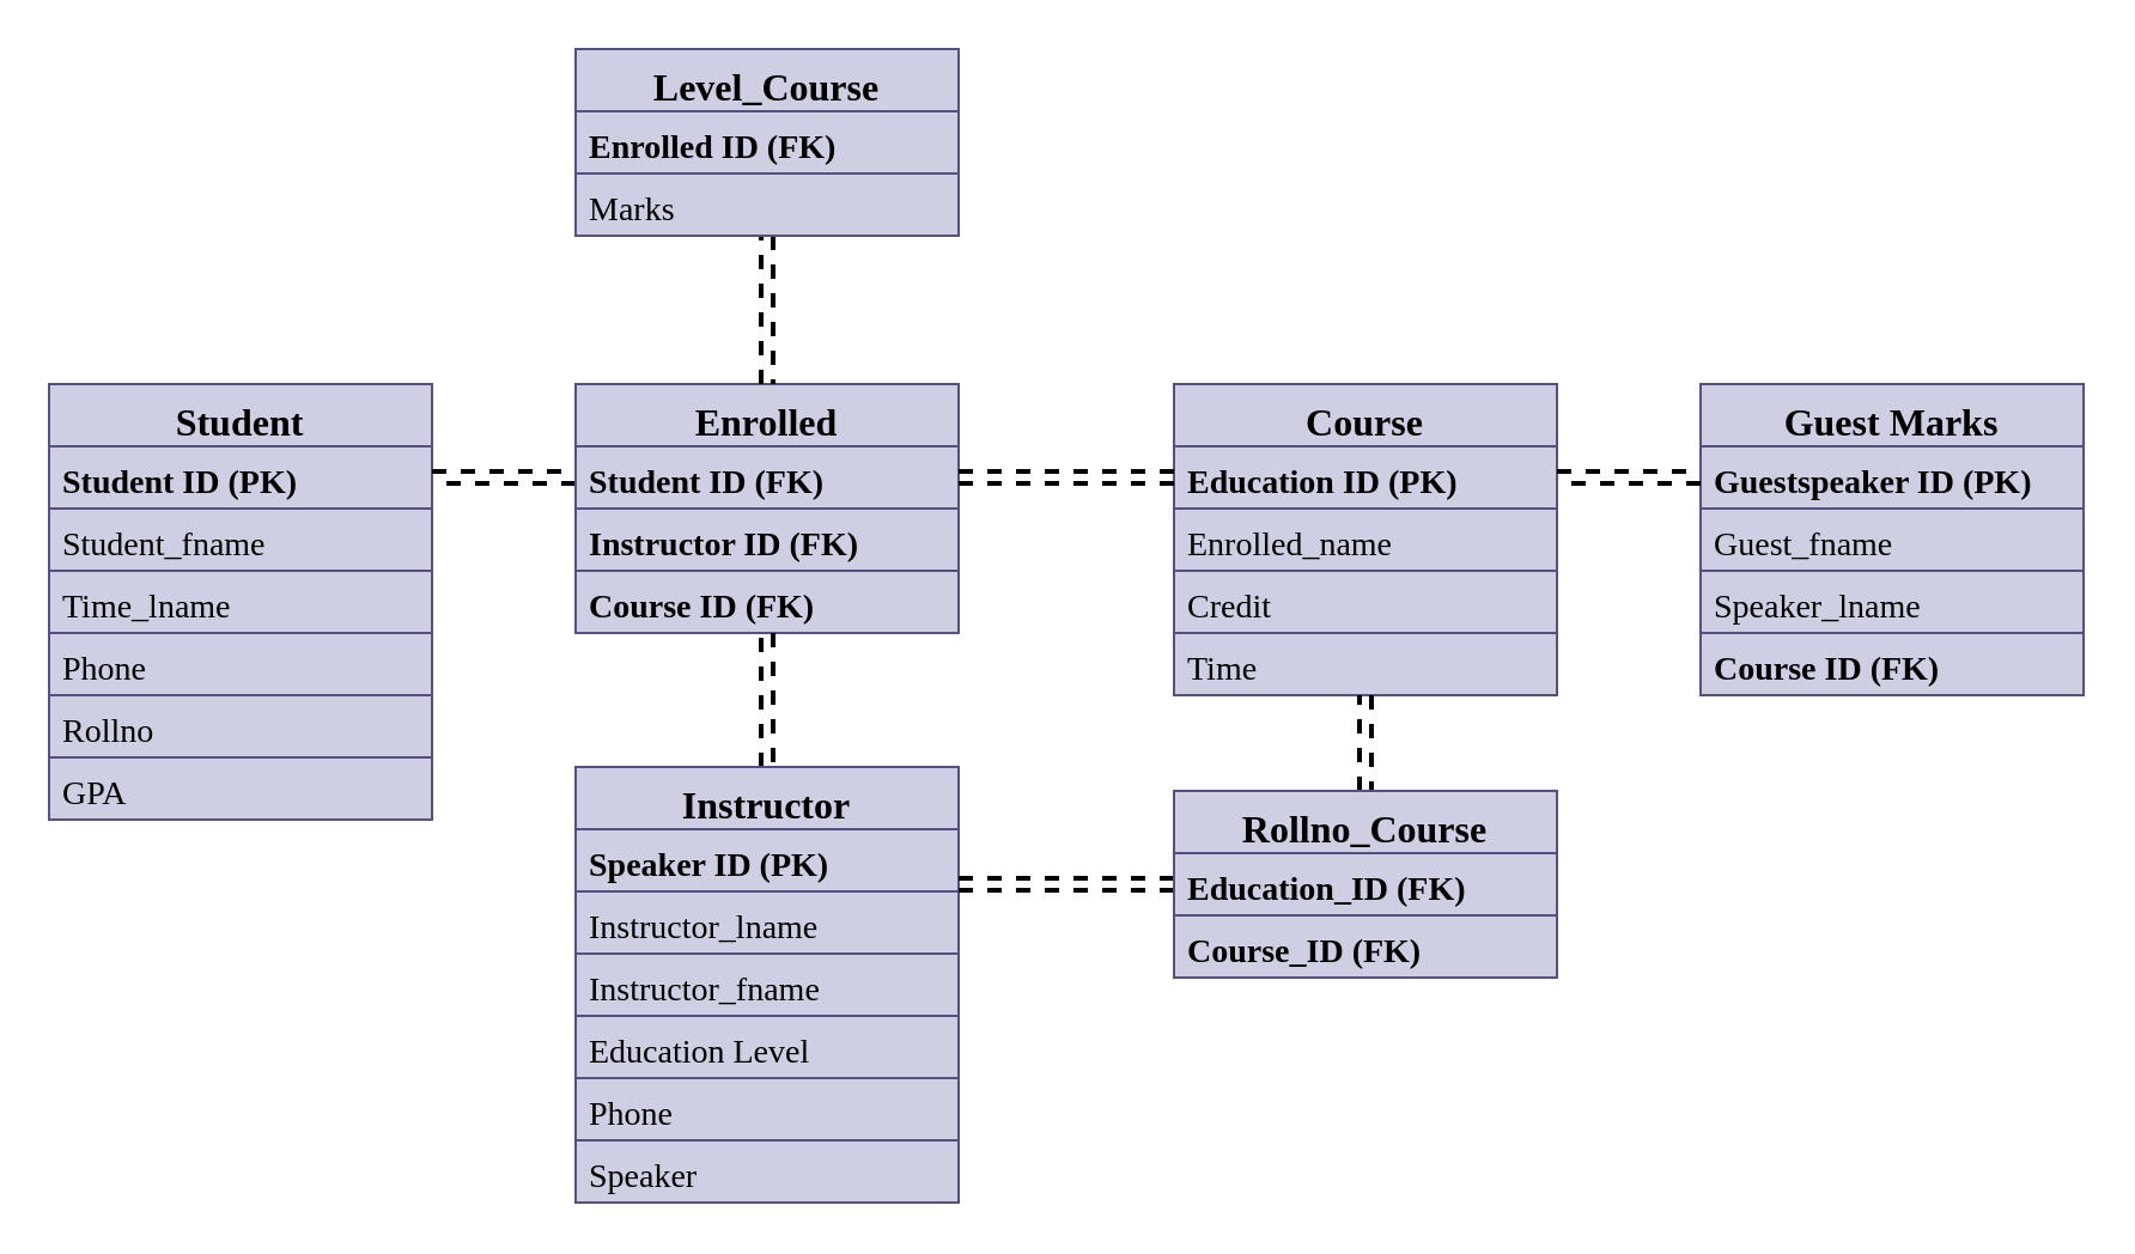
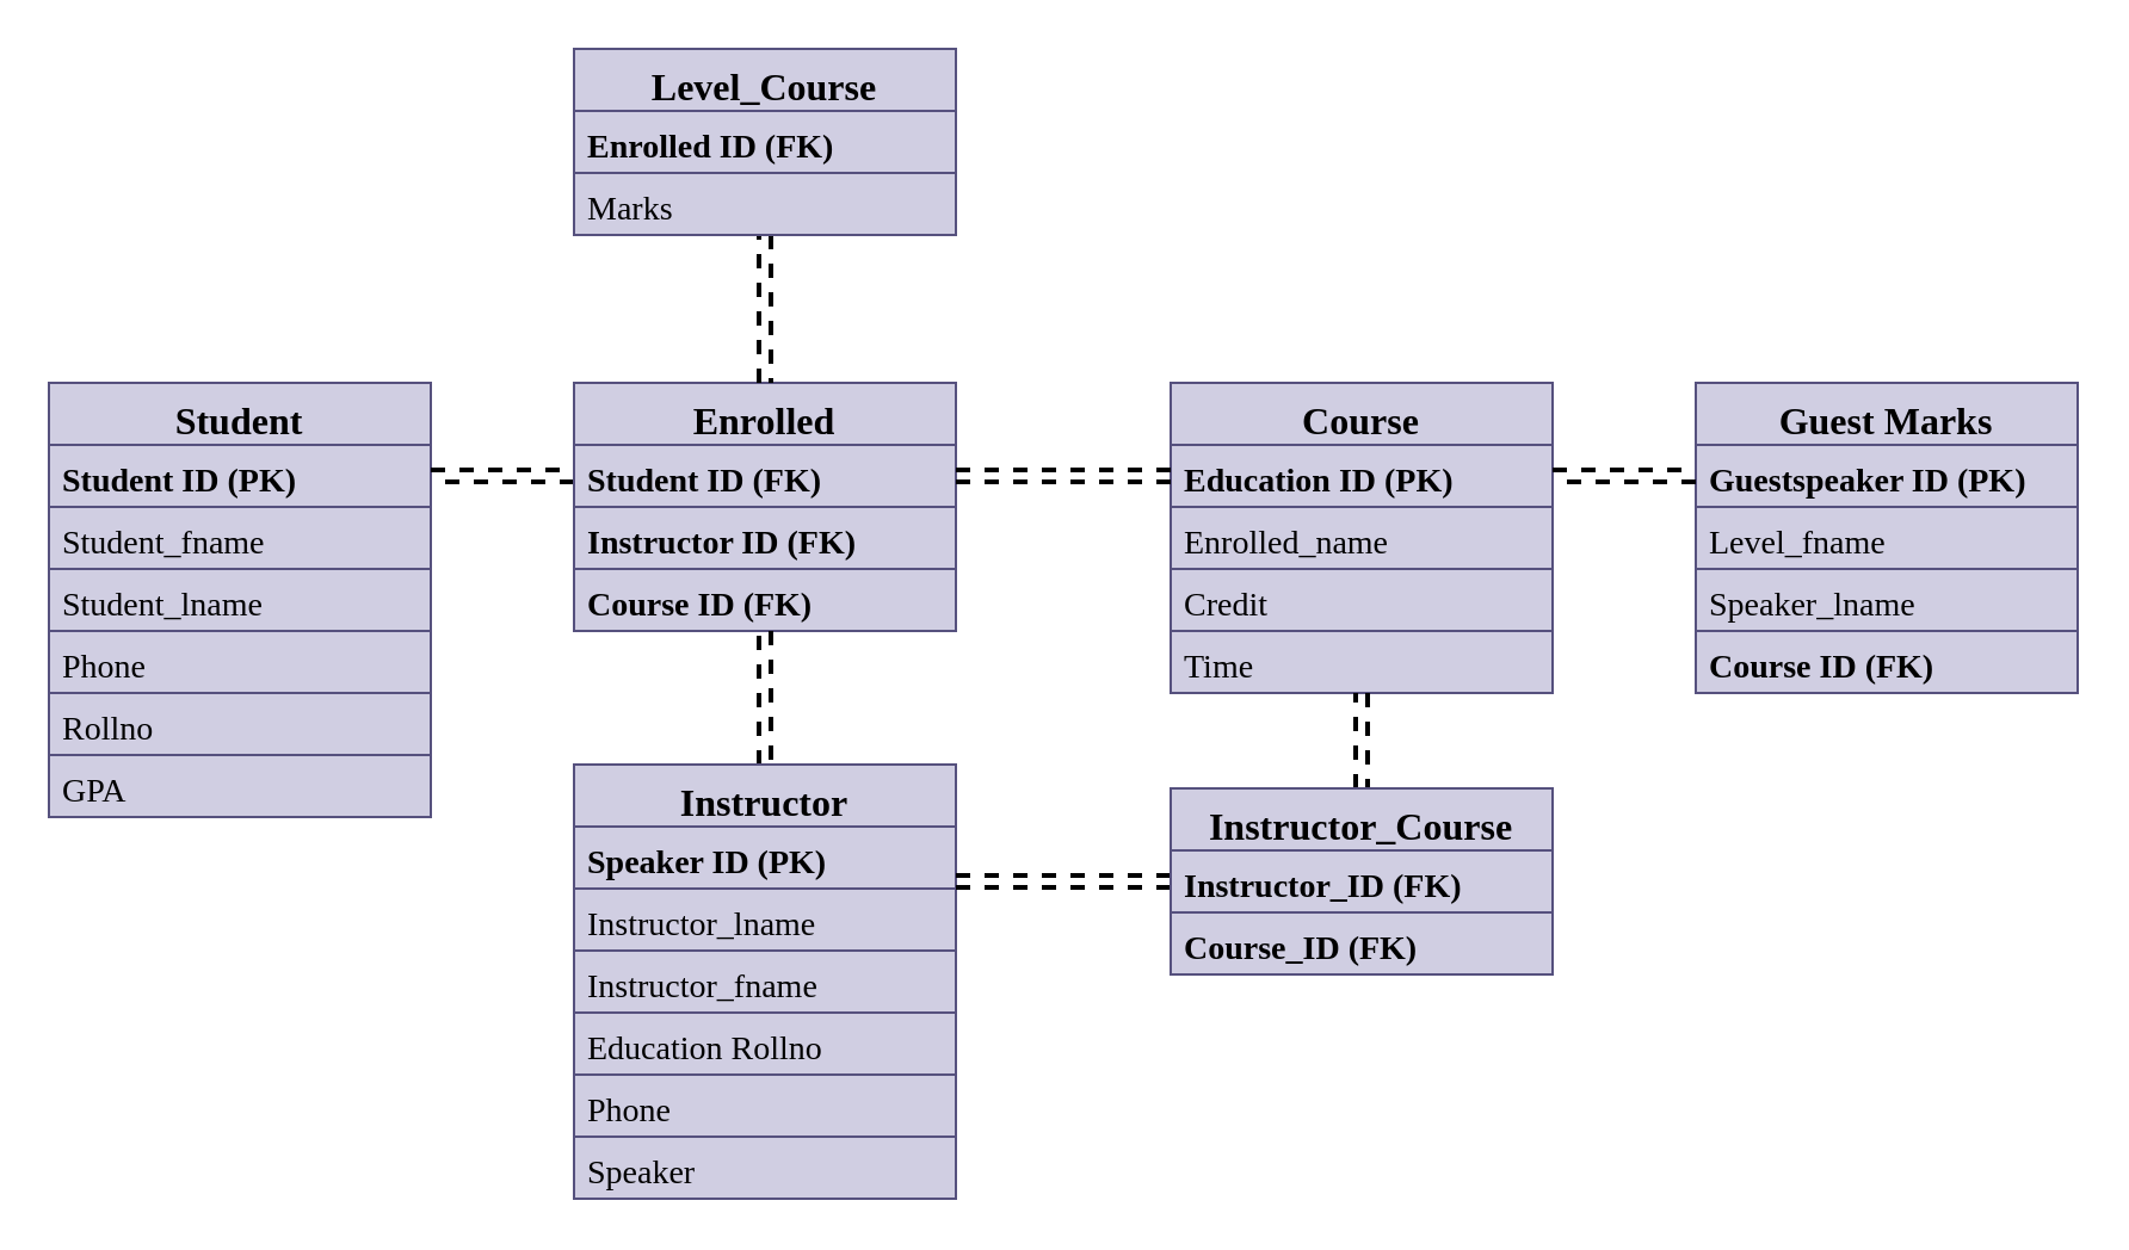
- <mxCell id="29" value="Guest_fname" style="text;align=left;verticalAlign=top;spacingLeft=4;spacingRight=4;overflow=hidden;rotatable=0;points=[[0,0.5],[1,0.5]];portConstraint=eastwest;rounded=0;shadow=0;fillColor=#d0cee2;fontFamily=Times New Roman;fontSize=14;strokeColor=#56517e;labelBorderColor=none;labelBackgroundColor=none;fontStyle=0" parent="27" vertex="1"><mxGeometry y="52" width="160" height="26" as="geometry" /></mxCell>
+ <mxCell id="29" value="Level_fname" style="text;align=left;verticalAlign=top;spacingLeft=4;spacingRight=4;overflow=hidden;rotatable=0;points=[[0,0.5],[1,0.5]];portConstraint=eastwest;rounded=0;shadow=0;fillColor=#d0cee2;fontFamily=Times New Roman;fontSize=14;strokeColor=#56517e;labelBorderColor=none;labelBackgroundColor=none;fontStyle=0" parent="27" vertex="1"><mxGeometry y="52" width="160" height="26" as="geometry" /></mxCell>
- <mxCell id="5" value="Time_lname&#10;" style="text;align=left;verticalAlign=top;spacingLeft=4;spacingRight=4;overflow=hidden;rotatable=0;points=[[0,0.5],[1,0.5]];portConstraint=eastwest;rounded=0;shadow=0;fillColor=#d0cee2;fontFamily=Times New Roman;fontSize=14;strokeColor=#56517e;labelBorderColor=none;labelBackgroundColor=none;fontStyle=0" parent="2" vertex="1"><mxGeometry y="78" width="160" height="26" as="geometry" /></mxCell>
+ <mxCell id="5" value="Student_lname&#10;" style="text;align=left;verticalAlign=top;spacingLeft=4;spacingRight=4;overflow=hidden;rotatable=0;points=[[0,0.5],[1,0.5]];portConstraint=eastwest;rounded=0;shadow=0;fillColor=#d0cee2;fontFamily=Times New Roman;fontSize=14;strokeColor=#56517e;labelBorderColor=none;labelBackgroundColor=none;fontStyle=0" parent="2" vertex="1"><mxGeometry y="78" width="160" height="26" as="geometry" /></mxCell>
- <mxCell id="35" value="Rollno_Course" style="swimlane;fontStyle=1;align=center;verticalAlign=top;childLayout=stackLayout;horizontal=1;startSize=26;horizontalStack=0;resizeParent=1;resizeLast=0;collapsible=1;marginBottom=0;rounded=0;shadow=0;strokeWidth=1;fillColor=#d0cee2;fontFamily=Times New Roman;fontSize=16;strokeColor=#56517e;labelBorderColor=none;labelBackgroundColor=none;" parent="1" vertex="1"><mxGeometry x="490" y="330" width="160" height="78" as="geometry"><mxRectangle x="230" y="140" width="160" height="26" as="alternateBounds" /></mxGeometry></mxCell>
+ <mxCell id="35" value="Instructor_Course" style="swimlane;fontStyle=1;align=center;verticalAlign=top;childLayout=stackLayout;horizontal=1;startSize=26;horizontalStack=0;resizeParent=1;resizeLast=0;collapsible=1;marginBottom=0;rounded=0;shadow=0;strokeWidth=1;fillColor=#d0cee2;fontFamily=Times New Roman;fontSize=16;strokeColor=#56517e;labelBorderColor=none;labelBackgroundColor=none;" parent="1" vertex="1"><mxGeometry x="490" y="330" width="160" height="78" as="geometry"><mxRectangle x="230" y="140" width="160" height="26" as="alternateBounds" /></mxGeometry></mxCell>
- <mxCell id="37" value="Education_ID (FK)" style="text;align=left;verticalAlign=top;spacingLeft=4;spacingRight=4;overflow=hidden;rotatable=0;points=[[0,0.5],[1,0.5]];portConstraint=eastwest;rounded=0;shadow=0;fillColor=#d0cee2;fontStyle=1;fontFamily=Times New Roman;fontSize=14;strokeColor=#56517e;labelBorderColor=none;labelBackgroundColor=none;" parent="35" vertex="1"><mxGeometry y="26" width="160" height="26" as="geometry" /></mxCell>
+ <mxCell id="37" value="Instructor_ID (FK)" style="text;align=left;verticalAlign=top;spacingLeft=4;spacingRight=4;overflow=hidden;rotatable=0;points=[[0,0.5],[1,0.5]];portConstraint=eastwest;rounded=0;shadow=0;fillColor=#d0cee2;fontStyle=1;fontFamily=Times New Roman;fontSize=14;strokeColor=#56517e;labelBorderColor=none;labelBackgroundColor=none;" parent="35" vertex="1"><mxGeometry y="26" width="160" height="26" as="geometry" /></mxCell>
- <mxCell id="19" value="Education Level" style="text;align=left;verticalAlign=top;spacingLeft=4;spacingRight=4;overflow=hidden;rotatable=0;points=[[0,0.5],[1,0.5]];portConstraint=eastwest;rounded=0;shadow=0;fillColor=#d0cee2;fontFamily=Times New Roman;fontSize=14;strokeColor=#56517e;labelBorderColor=none;labelBackgroundColor=none;fontStyle=0" parent="15" vertex="1"><mxGeometry y="104" width="160" height="26" as="geometry" /></mxCell>
+ <mxCell id="19" value="Education Rollno" style="text;align=left;verticalAlign=top;spacingLeft=4;spacingRight=4;overflow=hidden;rotatable=0;points=[[0,0.5],[1,0.5]];portConstraint=eastwest;rounded=0;shadow=0;fillColor=#d0cee2;fontFamily=Times New Roman;fontSize=14;strokeColor=#56517e;labelBorderColor=none;labelBackgroundColor=none;fontStyle=0" parent="15" vertex="1"><mxGeometry y="104" width="160" height="26" as="geometry" /></mxCell>
